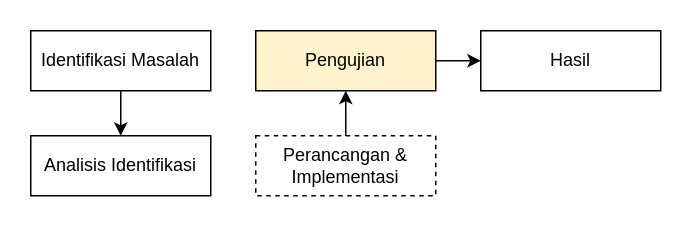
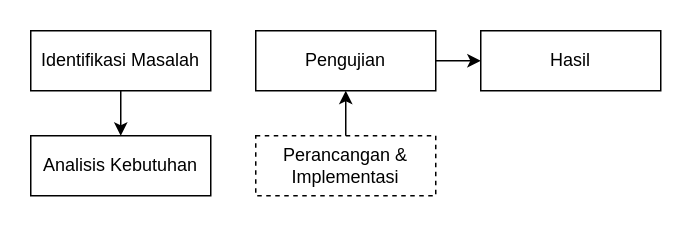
- <mxCell id="7" value="Pengujian" style="rounded=0;whiteSpace=wrap;html=1;fillColor=#fff2cc;" parent="2" vertex="1"><mxGeometry x="150" width="120" height="40" as="geometry" /></mxCell>
+ <mxCell id="7" value="Pengujian" style="rounded=0;whiteSpace=wrap;html=1;" parent="2" vertex="1"><mxGeometry x="150" width="120" height="40" as="geometry" /></mxCell>
- <mxCell id="4" value="Analisis Identifikasi" style="rounded=0;whiteSpace=wrap;html=1;" parent="2" vertex="1"><mxGeometry y="70" width="120" height="40" as="geometry" /></mxCell>
+ <mxCell id="4" value="Analisis Kebutuhan" style="rounded=0;whiteSpace=wrap;html=1;" parent="2" vertex="1"><mxGeometry y="70" width="120" height="40" as="geometry" /></mxCell>
